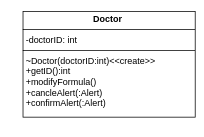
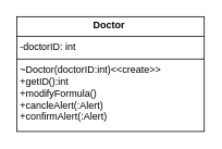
- <mxCell id="2" value="&lt;p style=&quot;margin:0px;margin-top:4px;text-align:center;&quot;&gt;&lt;b&gt;Doctor&amp;nbsp;&lt;/b&gt;&lt;/p&gt;&lt;hr size=&quot;1&quot; style=&quot;border-style:solid;&quot;&gt;&lt;p style=&quot;margin:0px;margin-left:4px;&quot;&gt;-doctorID: int&lt;/p&gt;&lt;hr size=&quot;1&quot; style=&quot;border-style:solid;&quot;&gt;&lt;p style=&quot;margin:0px;margin-left:4px;&quot;&gt;~Doctor(doctorID:int)&amp;lt;&amp;lt;create&amp;gt;&amp;gt;&lt;/p&gt;&lt;p style=&quot;margin:0px;margin-left:4px;&quot;&gt;+getID():int&lt;/p&gt;&lt;p style=&quot;margin:0px;margin-left:4px;&quot;&gt;+modifyFormula()&lt;/p&gt;&lt;p style=&quot;margin:0px;margin-left:4px;&quot;&gt;+cancleAlert(:Alert)&lt;/p&gt;&lt;p style=&quot;margin:0px;margin-left:4px;&quot;&gt;+confirmAlert(:Alert)&lt;/p&gt;&lt;p style=&quot;margin:0px;margin-left:4px;&quot;&gt;&lt;br&gt;&lt;/p&gt;" style="verticalAlign=top;align=left;overflow=fill;html=1;whiteSpace=wrap;" vertex="1" parent="1"><mxGeometry x="30" y="15" width="230" height="141" as="geometry" /></mxCell>
+ <mxCell id="2" value="&lt;p style=&quot;margin:0px;margin-top:4px;text-align:center;&quot;&gt;&lt;b&gt;Doctor&amp;nbsp;&lt;/b&gt;&lt;/p&gt;&lt;hr size=&quot;1&quot; style=&quot;border-style:solid;&quot;&gt;&lt;p style=&quot;margin:0px;margin-left:4px;&quot;&gt;-doctorID: int&lt;/p&gt;&lt;hr size=&quot;1&quot; style=&quot;border-style:solid;&quot;&gt;&lt;p style=&quot;margin:0px;margin-left:4px;&quot;&gt;~Doctor(doctorID:int)&amp;lt;&amp;lt;create&amp;gt;&amp;gt;&lt;/p&gt;&lt;p style=&quot;margin:0px;margin-left:4px;&quot;&gt;+getID():int&lt;/p&gt;&lt;p style=&quot;margin:0px;margin-left:4px;&quot;&gt;+modifyFormula()&lt;/p&gt;&lt;p style=&quot;margin:0px;margin-left:4px;&quot;&gt;+cancleAlert(:Alert)&lt;/p&gt;&lt;p style=&quot;margin:0px;margin-left:4px;&quot;&gt;+confirmAlert(:Alert)&lt;/p&gt;&lt;p style=&quot;margin:0px;margin-left:4px;&quot;&gt;&lt;br&gt;&lt;/p&gt;" style="verticalAlign=top;align=left;overflow=fill;html=1;whiteSpace=wrap;" vertex="1" parent="1"><mxGeometry x="20" y="20" width="230" height="141" as="geometry" /></mxCell>
